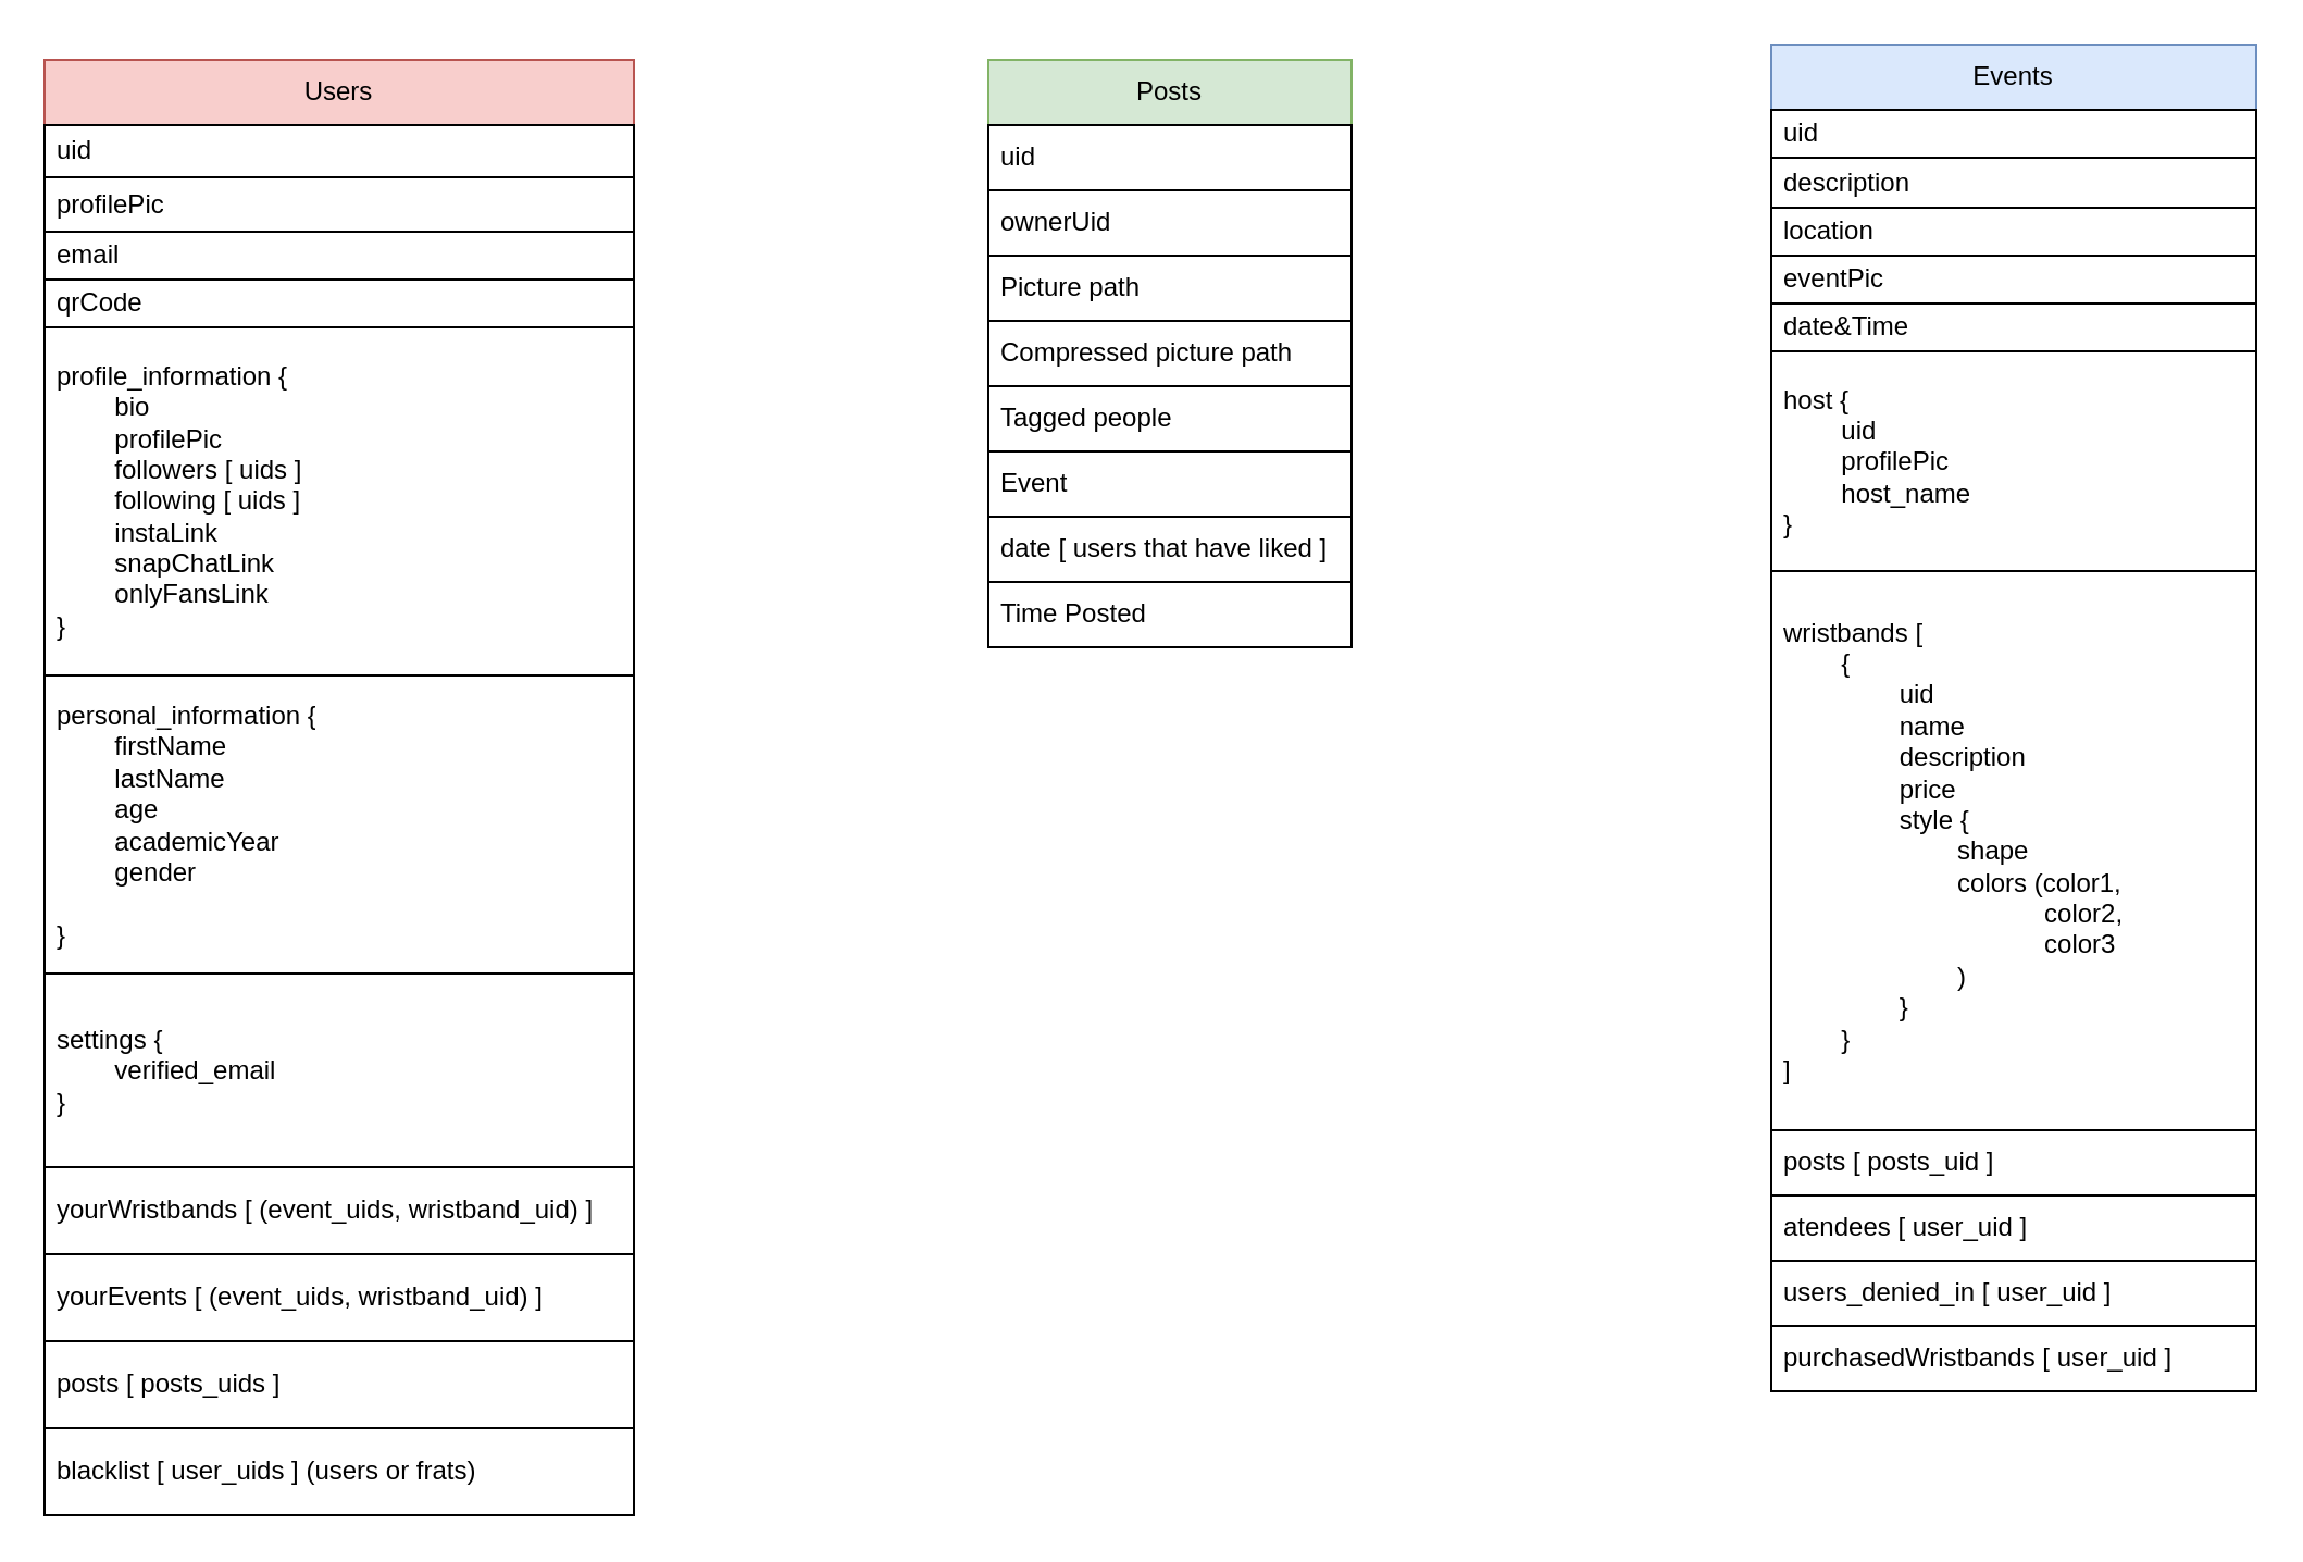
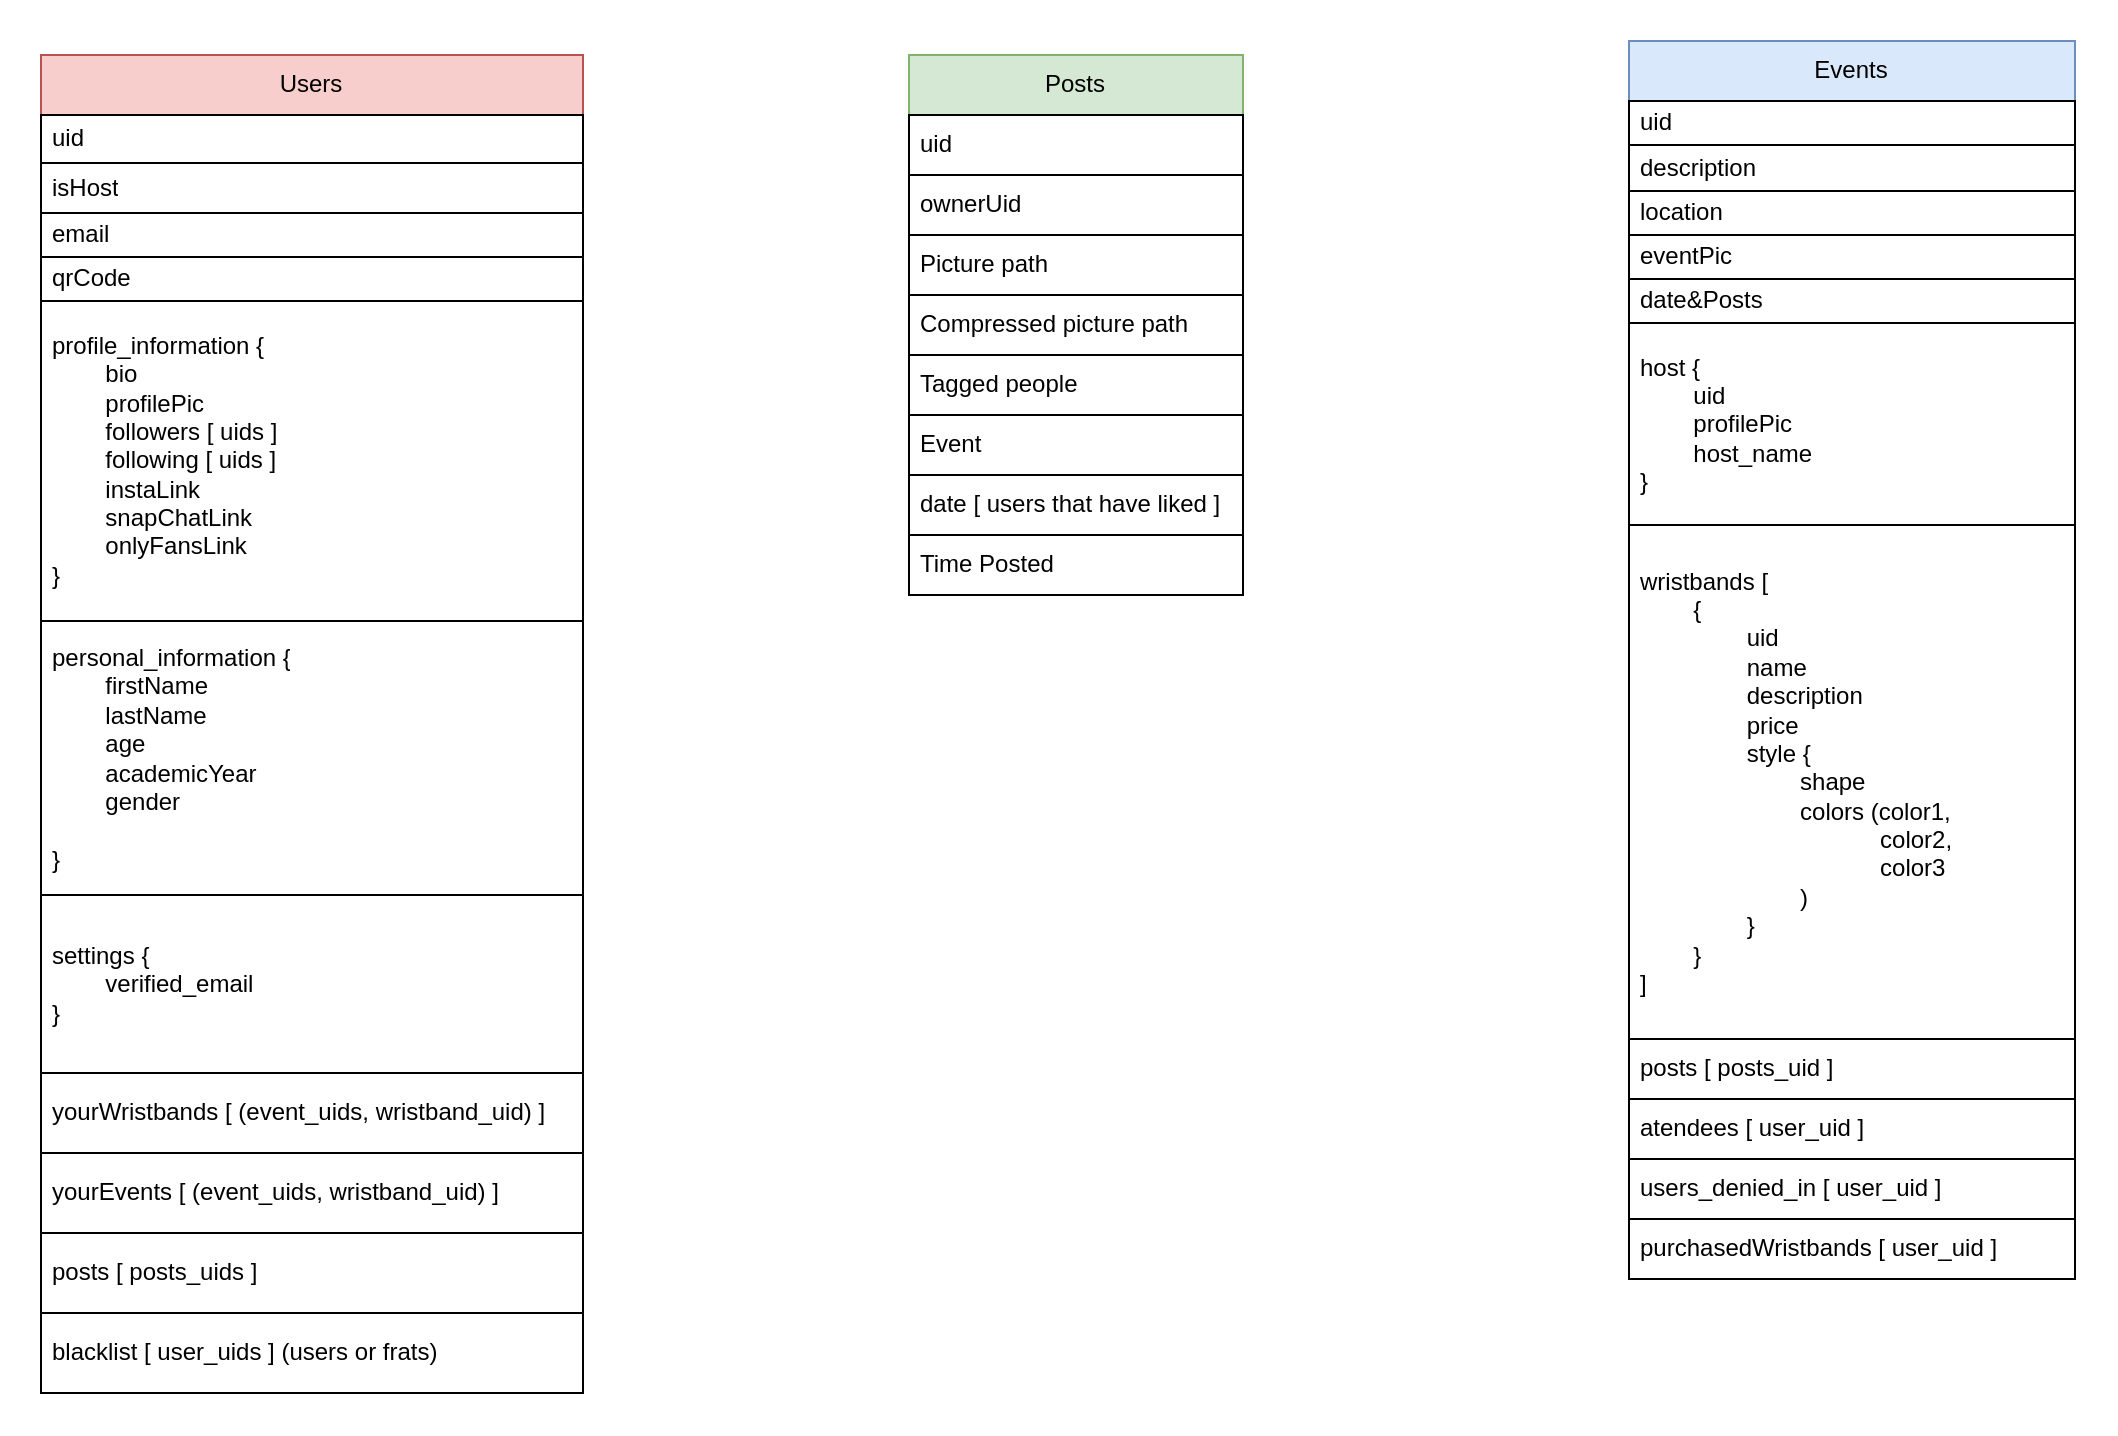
- <mxCell id="4" value="profilePic" style="text;strokeColor=default;fillColor=none;align=left;verticalAlign=middle;spacingLeft=4;spacingRight=4;overflow=hidden;points=[[0,0.5],[1,0.5]];portConstraint=eastwest;rotatable=0;whiteSpace=wrap;html=1;" parent="2" vertex="1"><mxGeometry y="54" width="271" height="25" as="geometry" /></mxCell>
+ <mxCell id="4" value="isHost" style="text;strokeColor=default;fillColor=none;align=left;verticalAlign=middle;spacingLeft=4;spacingRight=4;overflow=hidden;points=[[0,0.5],[1,0.5]];portConstraint=eastwest;rotatable=0;whiteSpace=wrap;html=1;" parent="2" vertex="1"><mxGeometry y="54" width="271" height="25" as="geometry" /></mxCell>
- <mxCell id="19" value="date&amp;amp;Time" style="text;strokeColor=default;fillColor=none;align=left;verticalAlign=middle;spacingLeft=4;spacingRight=4;overflow=hidden;points=[[0,0.5],[1,0.5]];portConstraint=eastwest;rotatable=0;whiteSpace=wrap;html=1;" parent="14" vertex="1"><mxGeometry y="119" width="223" height="22" as="geometry" /></mxCell>
+ <mxCell id="19" value="date&amp;amp;Posts" style="text;strokeColor=default;fillColor=none;align=left;verticalAlign=middle;spacingLeft=4;spacingRight=4;overflow=hidden;points=[[0,0.5],[1,0.5]];portConstraint=eastwest;rotatable=0;whiteSpace=wrap;html=1;" parent="14" vertex="1"><mxGeometry y="119" width="223" height="22" as="geometry" /></mxCell>
